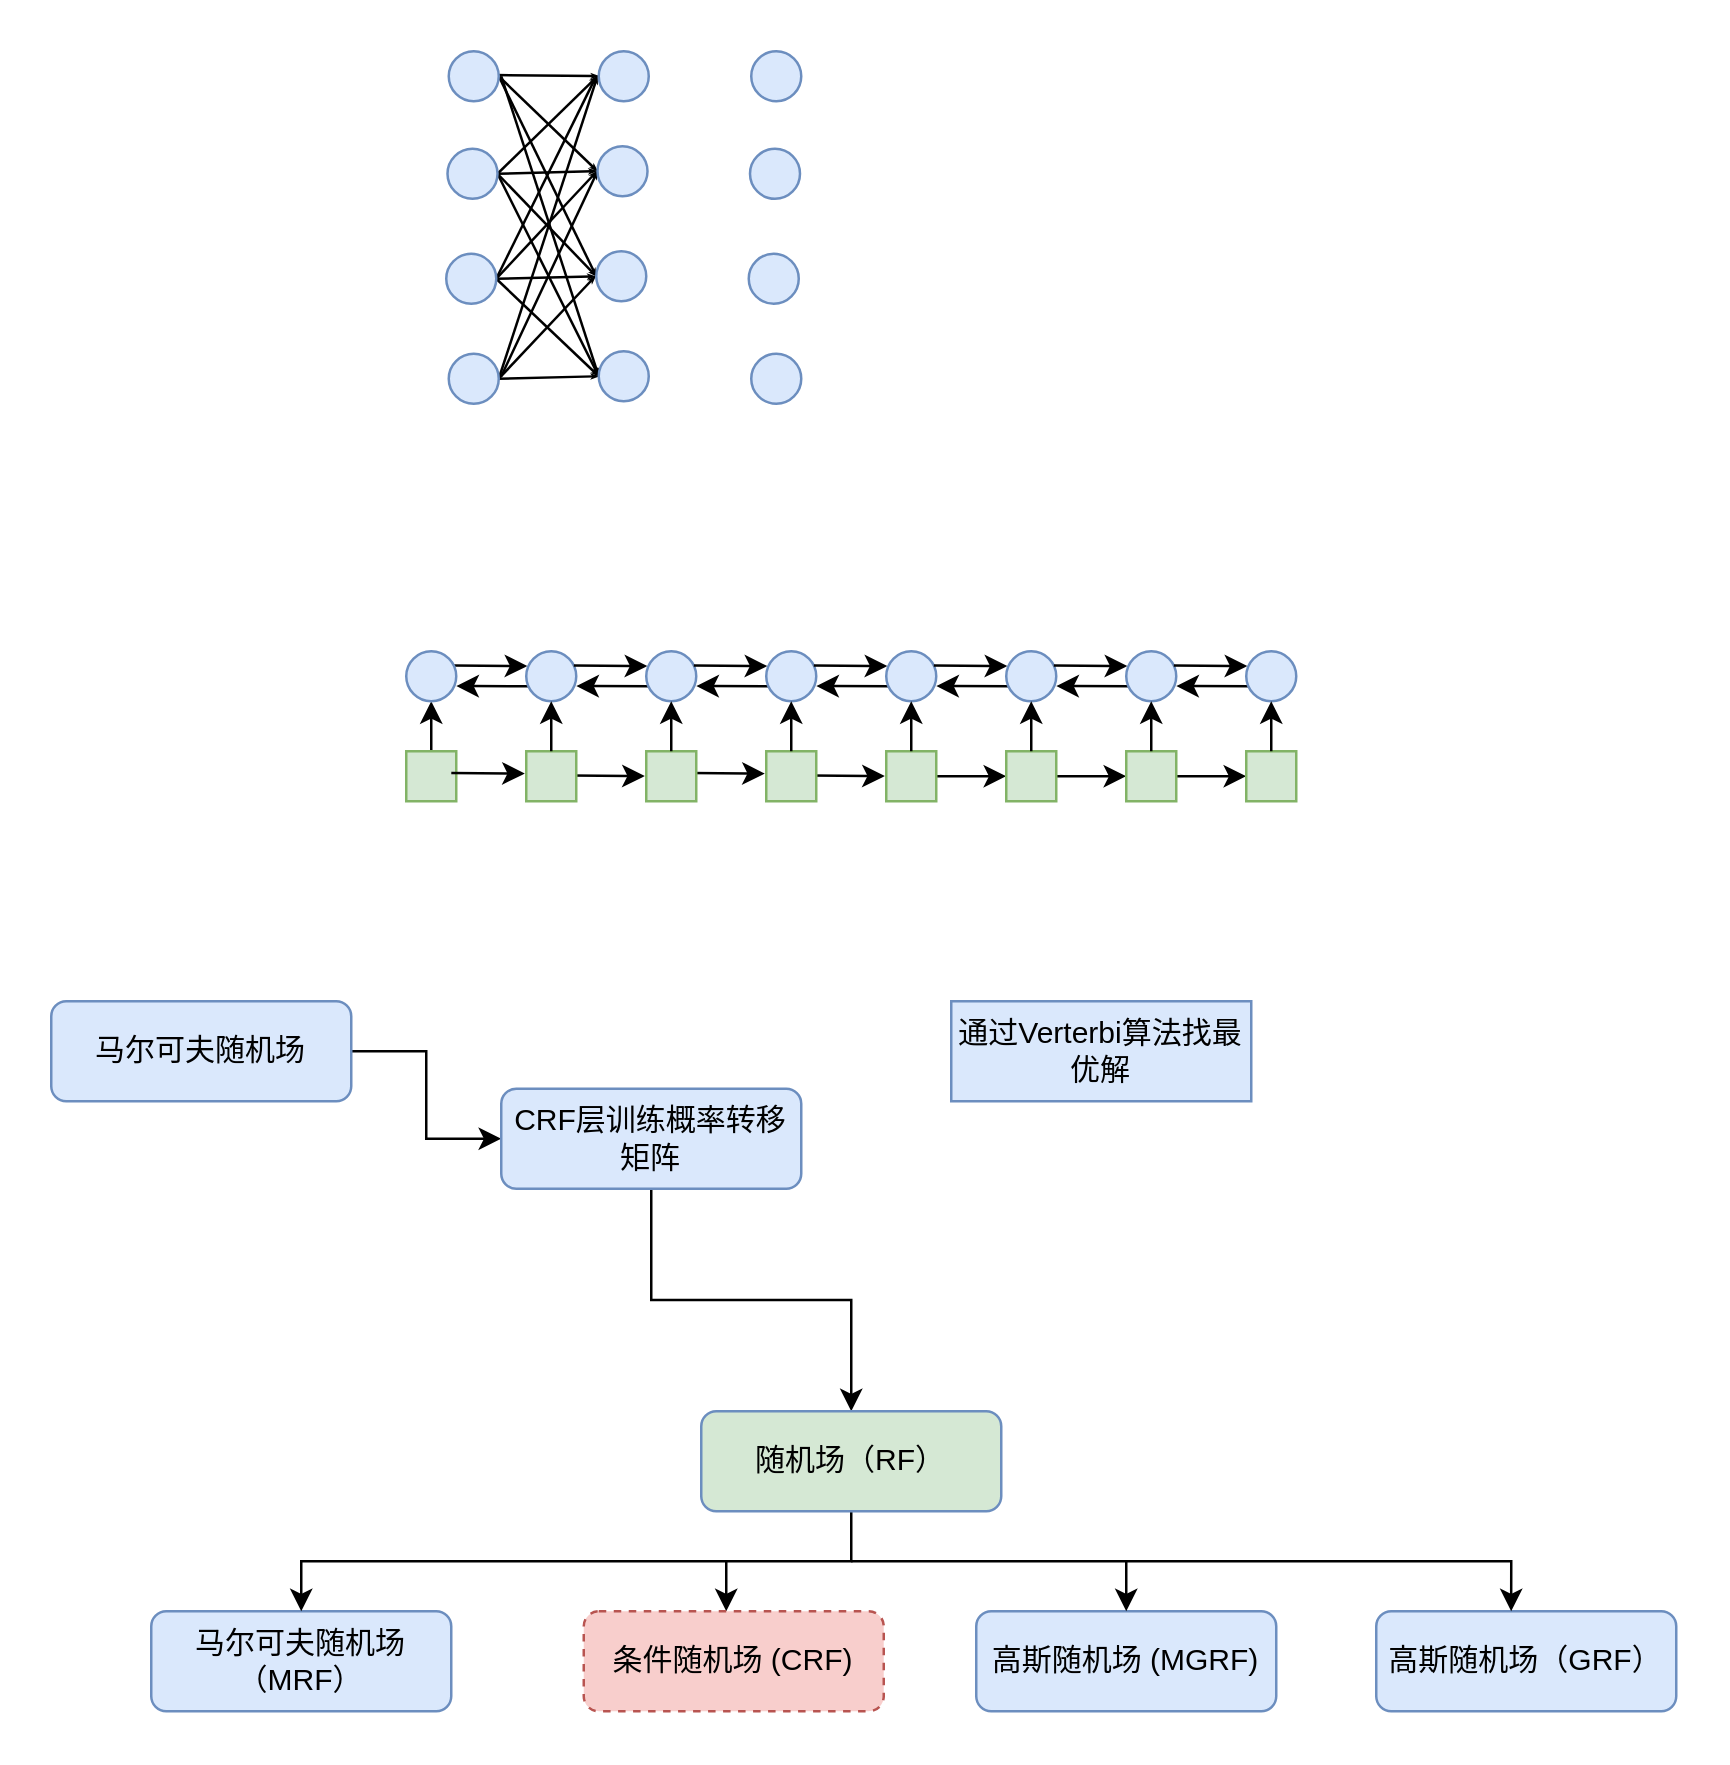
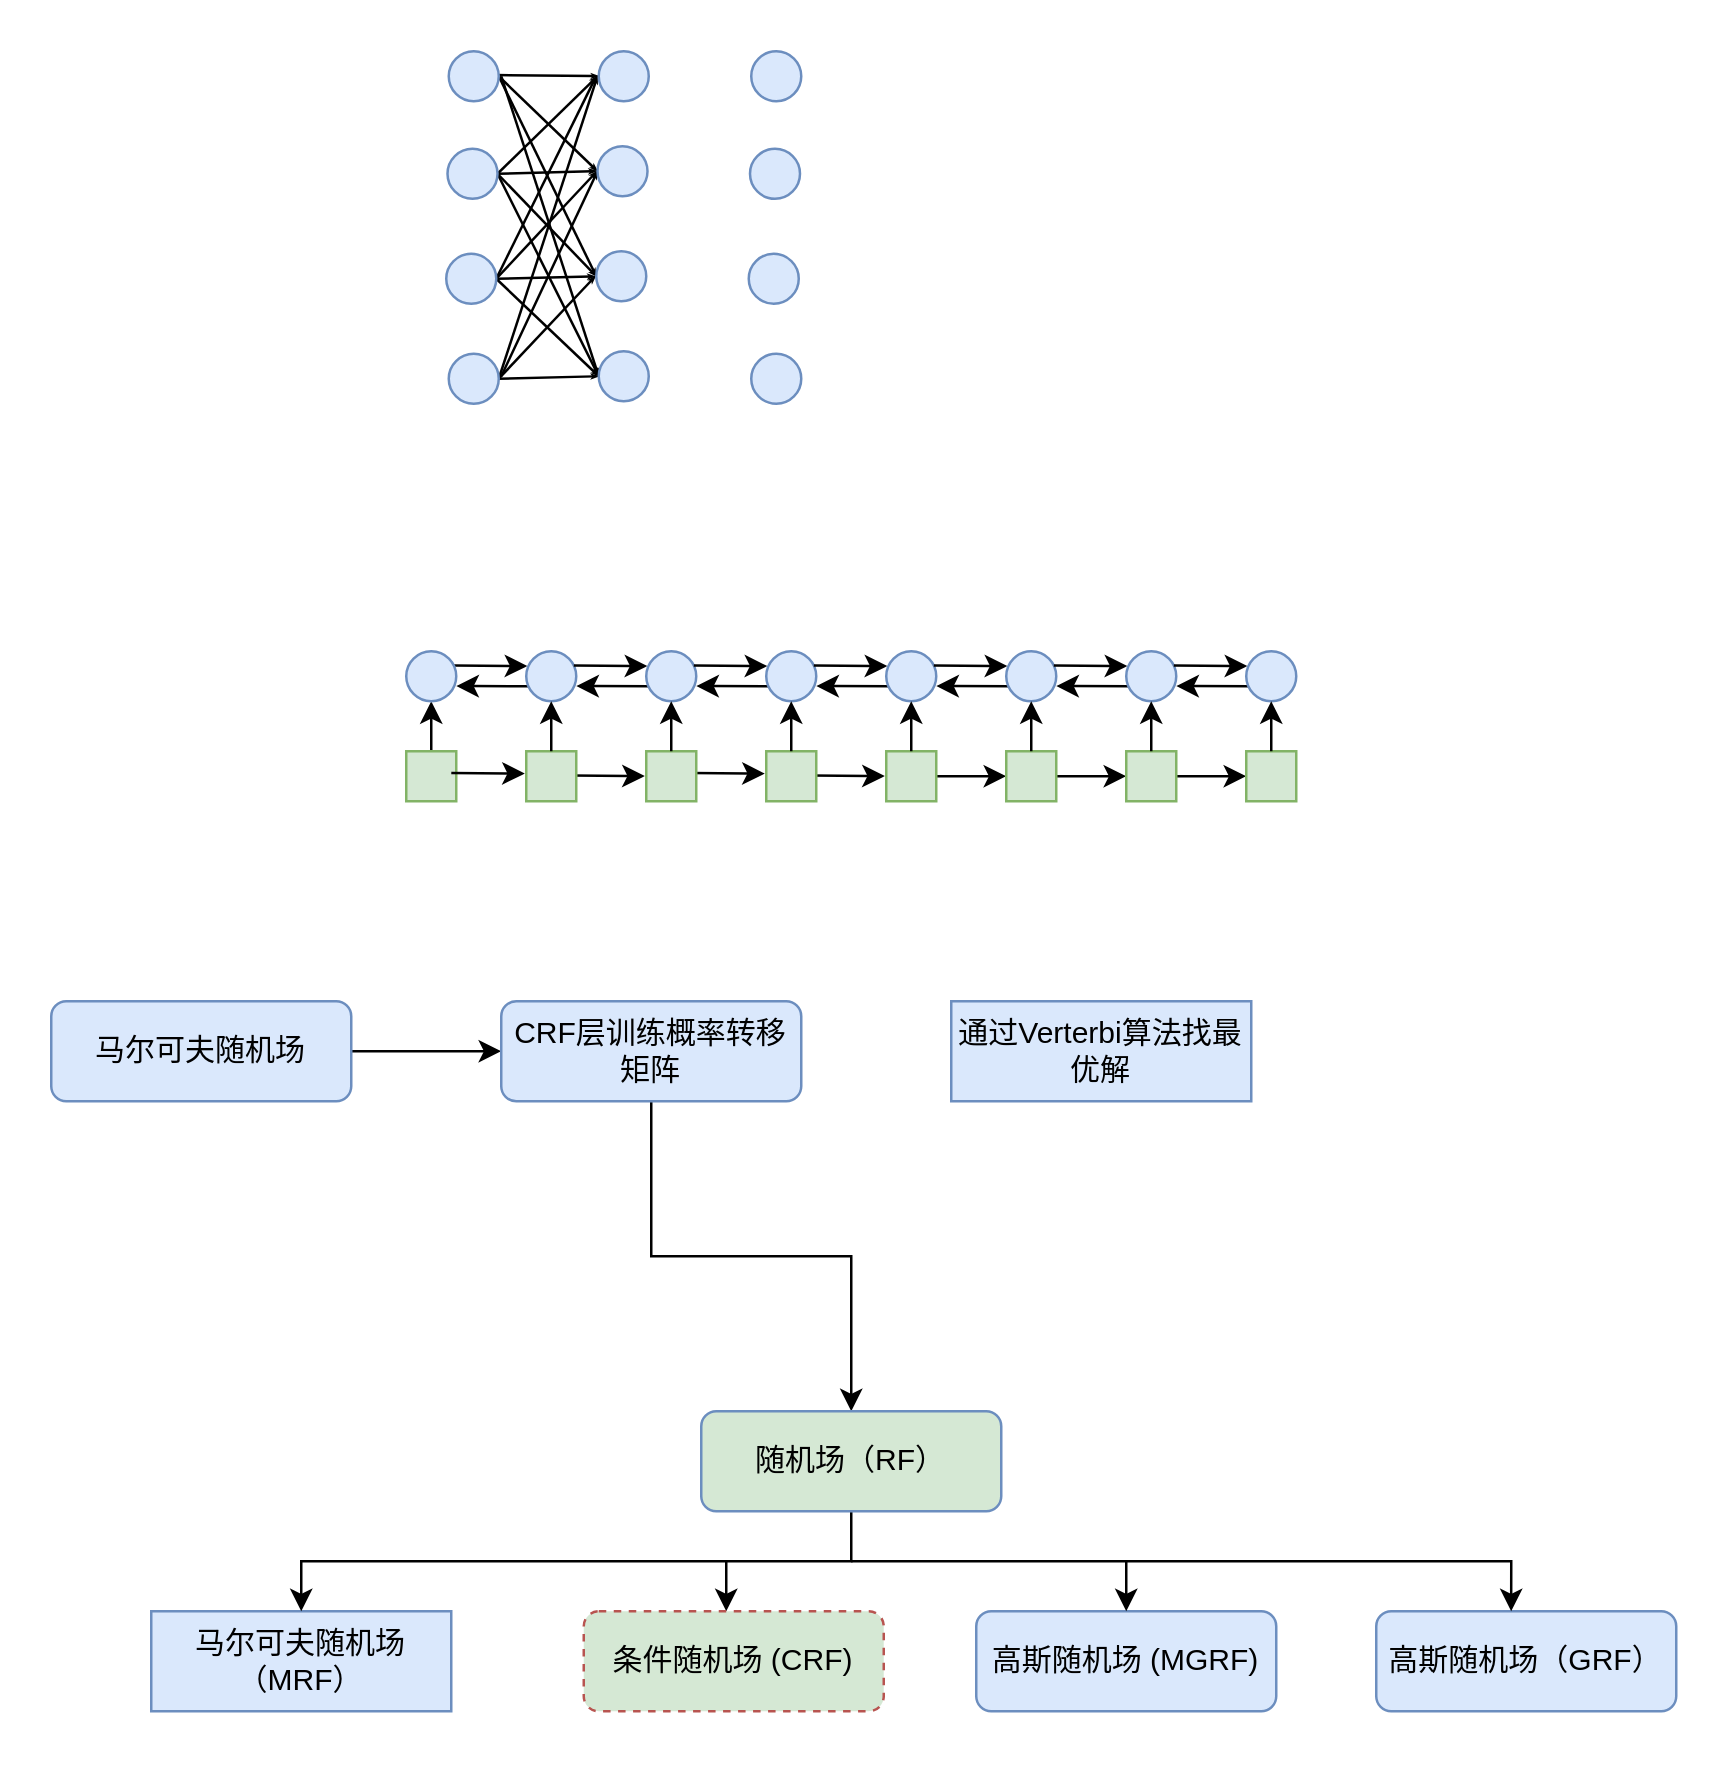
- <mxCell id="25" value="CRF层训练概率转移矩阵" style="rounded=1;whiteSpace=wrap;html=1;fontSize=12;glass=0;strokeWidth=1;shadow=0;fillColor=#dae8fc;strokeColor=#6c8ebf;" parent="1" vertex="1"><mxGeometry x="200" y="435" width="120" height="40" as="geometry" /></mxCell>
+ <mxCell id="25" value="CRF层训练概率转移矩阵" style="rounded=1;whiteSpace=wrap;html=1;fontSize=12;glass=0;strokeWidth=1;shadow=0;fillColor=#dae8fc;strokeColor=#6c8ebf;" parent="1" vertex="1"><mxGeometry x="200" y="400" width="120" height="40" as="geometry" /></mxCell>
- <mxCell id="29" value="马尔可夫随机场（MRF）" style="rounded=1;whiteSpace=wrap;html=1;fontSize=12;glass=0;strokeWidth=1;shadow=0;fillColor=#dae8fc;strokeColor=#6c8ebf;" parent="1" vertex="1"><mxGeometry x="60" y="644" width="120" height="40" as="geometry" /></mxCell>
+ <mxCell id="29" value="马尔可夫随机场（MRF）" style="whiteSpace=wrap;html=1;fontSize=12;glass=0;strokeWidth=1;shadow=0;fillColor=#dae8fc;strokeColor=#6c8ebf;rounded=0;" parent="1" vertex="1"><mxGeometry x="60" y="644" width="120" height="40" as="geometry" /></mxCell>
- <mxCell id="35" value="&lt;span style=&quot;text-align: left;&quot;&gt;条件随机场 (CRF)&lt;/span&gt;" style="rounded=1;whiteSpace=wrap;html=1;fontSize=12;glass=0;strokeWidth=1;shadow=0;fillColor=#f8cecc;strokeColor=#b85450;dashed=1;" parent="1" vertex="1"><mxGeometry x="233" y="644" width="120" height="40" as="geometry" /></mxCell>
+ <mxCell id="35" value="&lt;span style=&quot;text-align: left;&quot;&gt;条件随机场 (CRF)&lt;/span&gt;" style="rounded=1;whiteSpace=wrap;html=1;fontSize=12;glass=0;strokeWidth=1;shadow=0;fillColor=#d5e8d4;strokeColor=#b85450;dashed=1;" parent="1" vertex="1"><mxGeometry x="233" y="644" width="120" height="40" as="geometry" /></mxCell>
